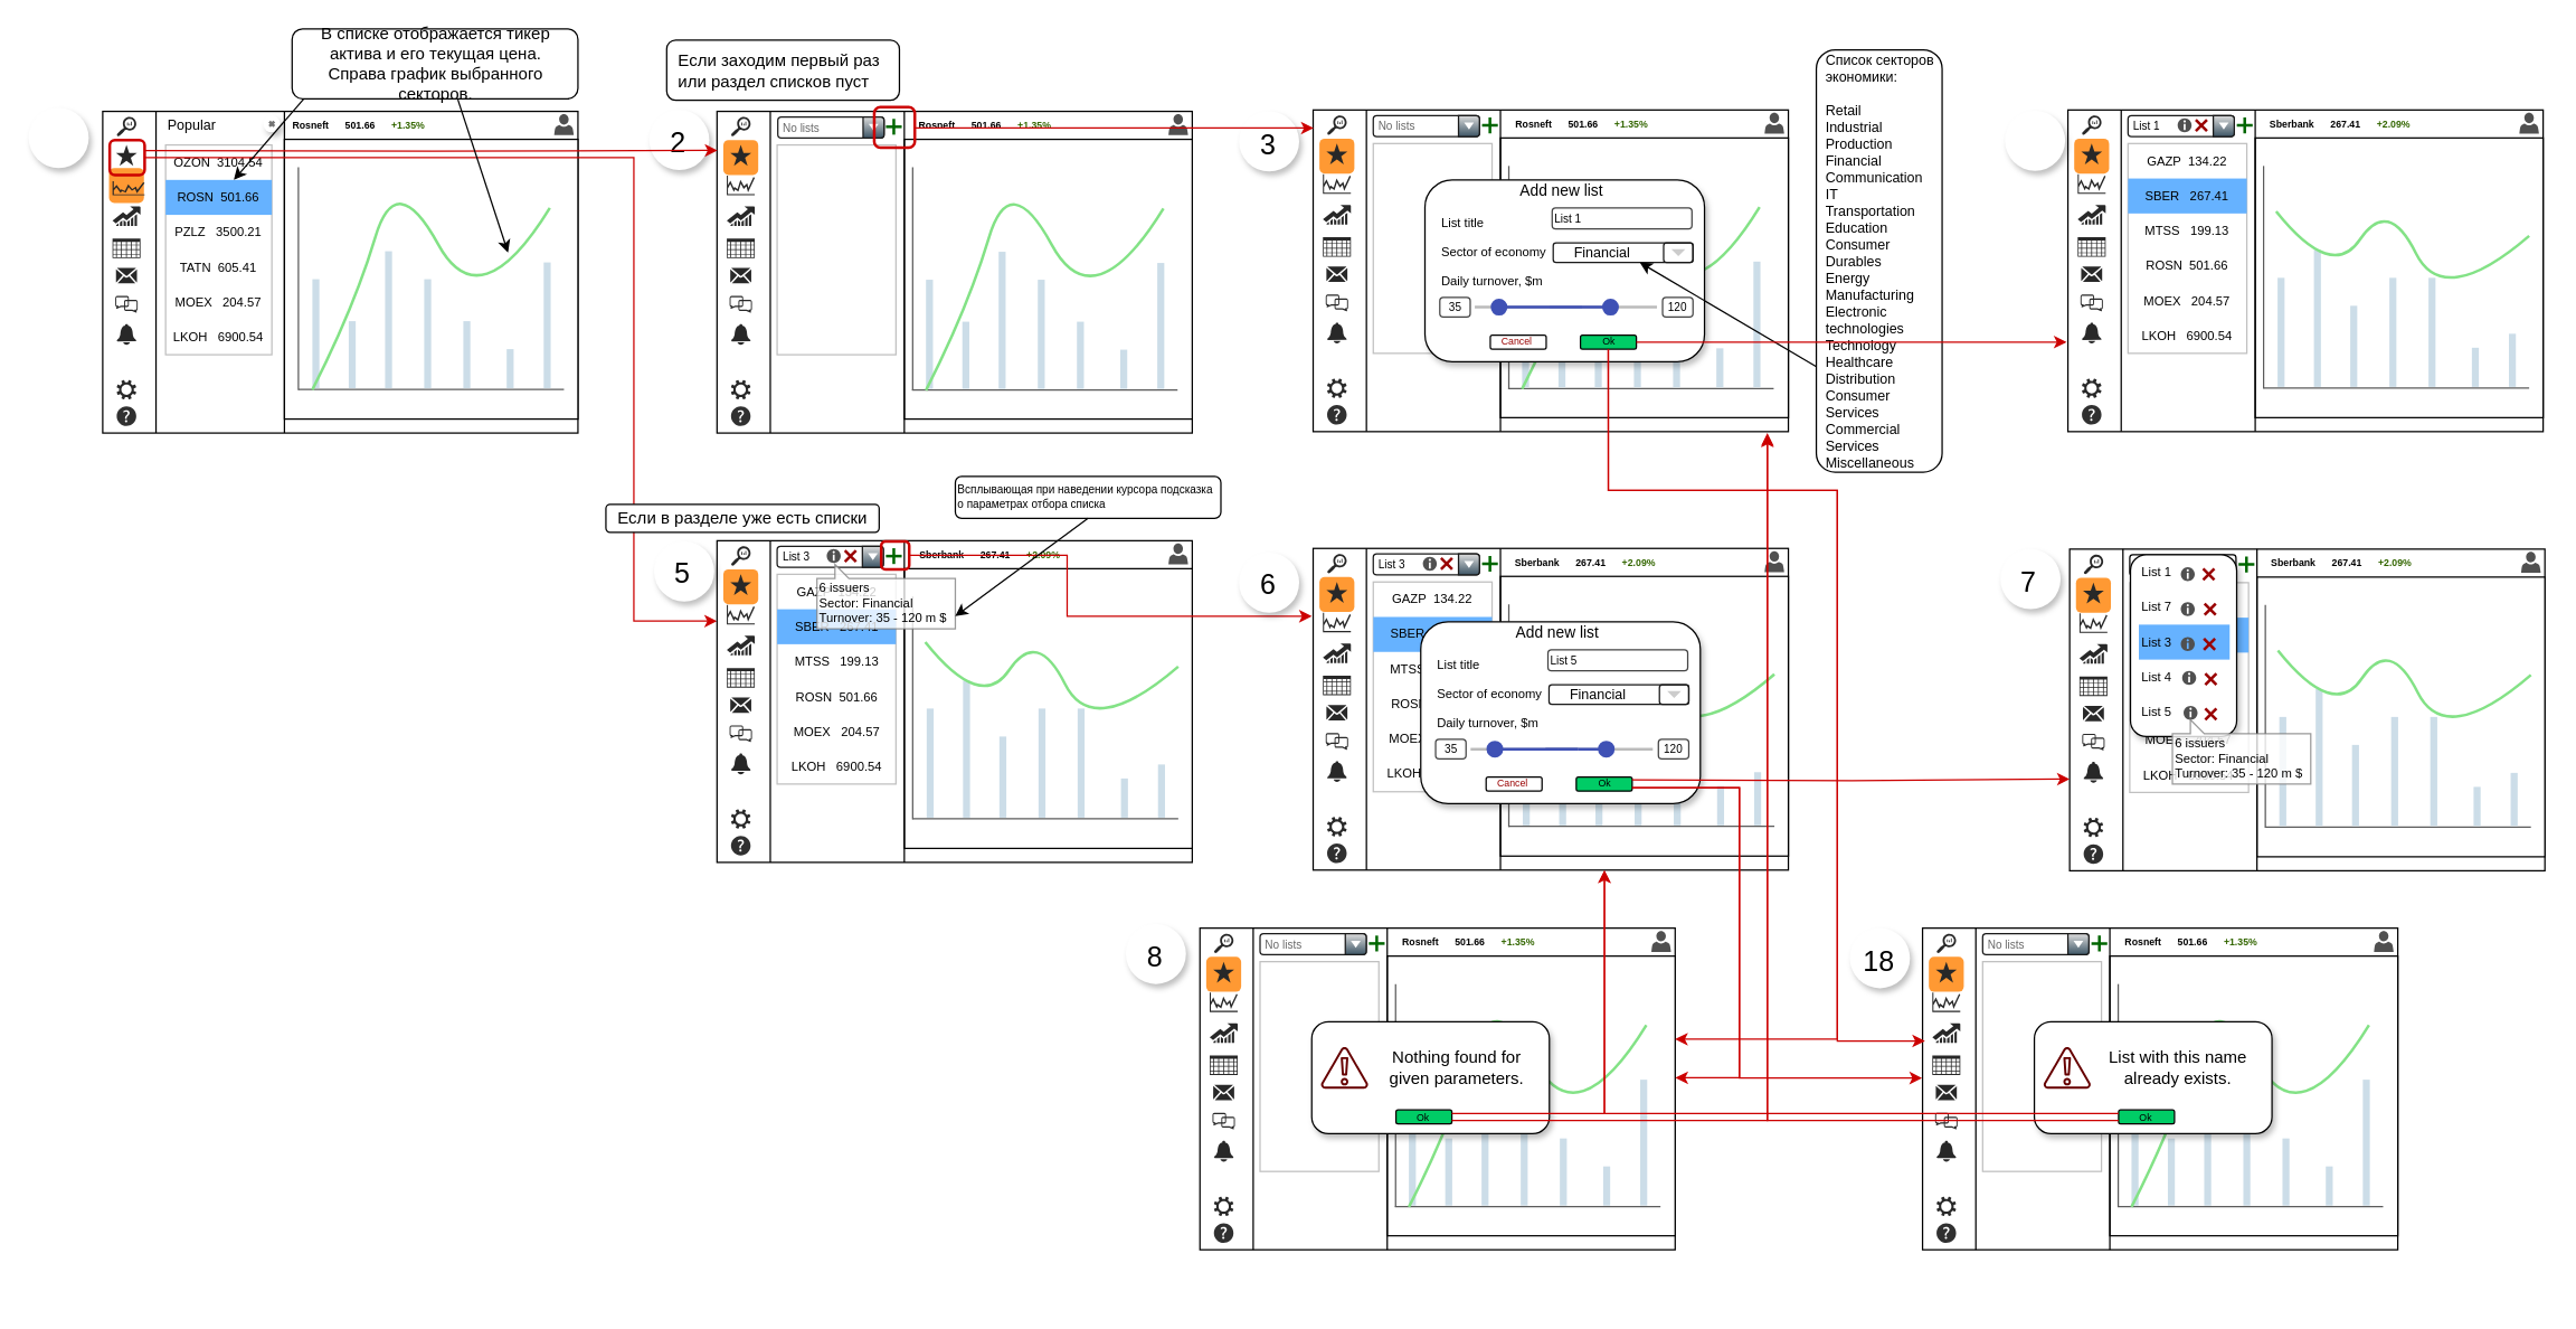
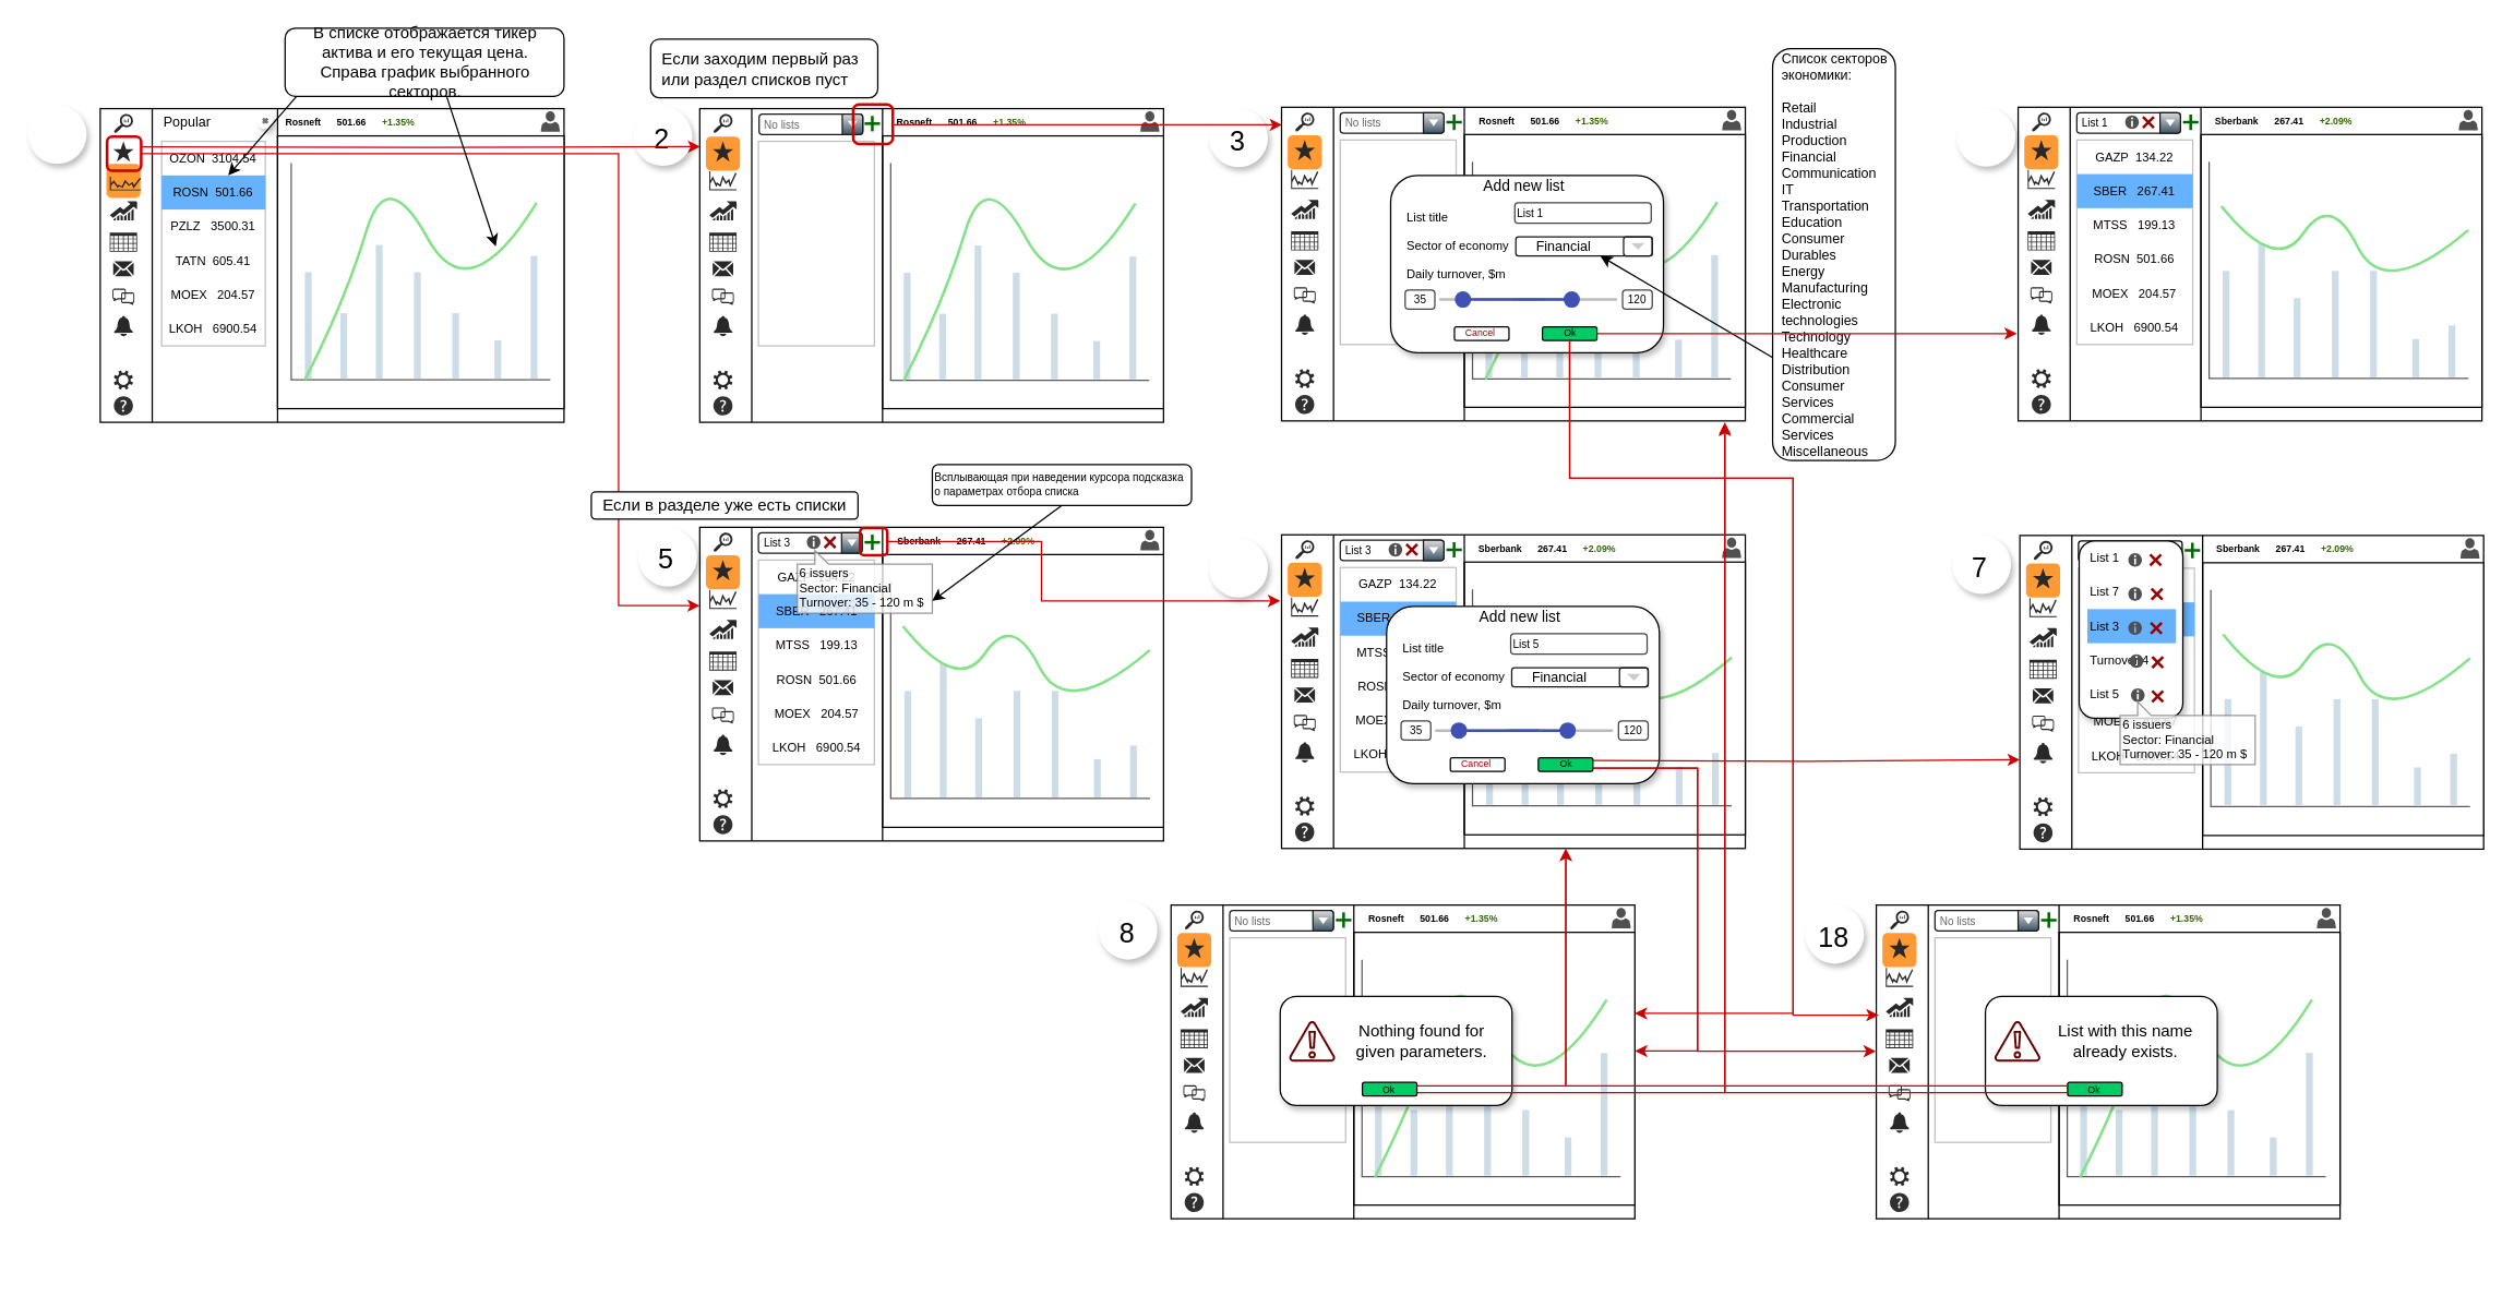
- <mxCell id="41" value="PZLZ&amp;nbsp; &amp;nbsp;3500.21" style="connectable=0;recursiveResize=0;strokeColor=none;fillColor=none;align=center;whiteSpace=wrap;html=1;fontSize=9;" parent="40" vertex="1"><mxGeometry width="76" height="25" as="geometry"><mxRectangle width="76" height="25" as="alternateBounds" /></mxGeometry></mxCell>
+ <mxCell id="41" value="PZLZ&amp;nbsp; &amp;nbsp;3500.31" style="connectable=0;recursiveResize=0;strokeColor=none;fillColor=none;align=center;whiteSpace=wrap;html=1;fontSize=9;" parent="40" vertex="1"><mxGeometry width="76" height="25" as="geometry"><mxRectangle width="76" height="25" as="alternateBounds" /></mxGeometry></mxCell>
- <mxCell id="530" value="&lt;font style=&quot;font-size: 20px;&quot;&gt;6&lt;/font&gt;" style="text;html=1;align=center;verticalAlign=middle;whiteSpace=wrap;rounded=0;container=0;" parent="528" vertex="1"><mxGeometry x="5.5" y="7.5" width="30" height="30" as="geometry" /></mxCell>
- <mxCell id="231" value="List 4" style="connectable=0;recursiveResize=0;strokeColor=none;fillColor=none;align=left;whiteSpace=wrap;html=1;fontSize=9;" parent="230" vertex="1"><mxGeometry width="65" height="25" as="geometry"><mxRectangle width="65" height="25" as="alternateBounds" /></mxGeometry></mxCell>
+ <mxCell id="231" value="Turnover 4" style="connectable=0;recursiveResize=0;strokeColor=none;fillColor=none;align=left;whiteSpace=wrap;html=1;fontSize=9;" parent="230" vertex="1"><mxGeometry width="65" height="25" as="geometry"><mxRectangle width="65" height="25" as="alternateBounds" /></mxGeometry></mxCell>
